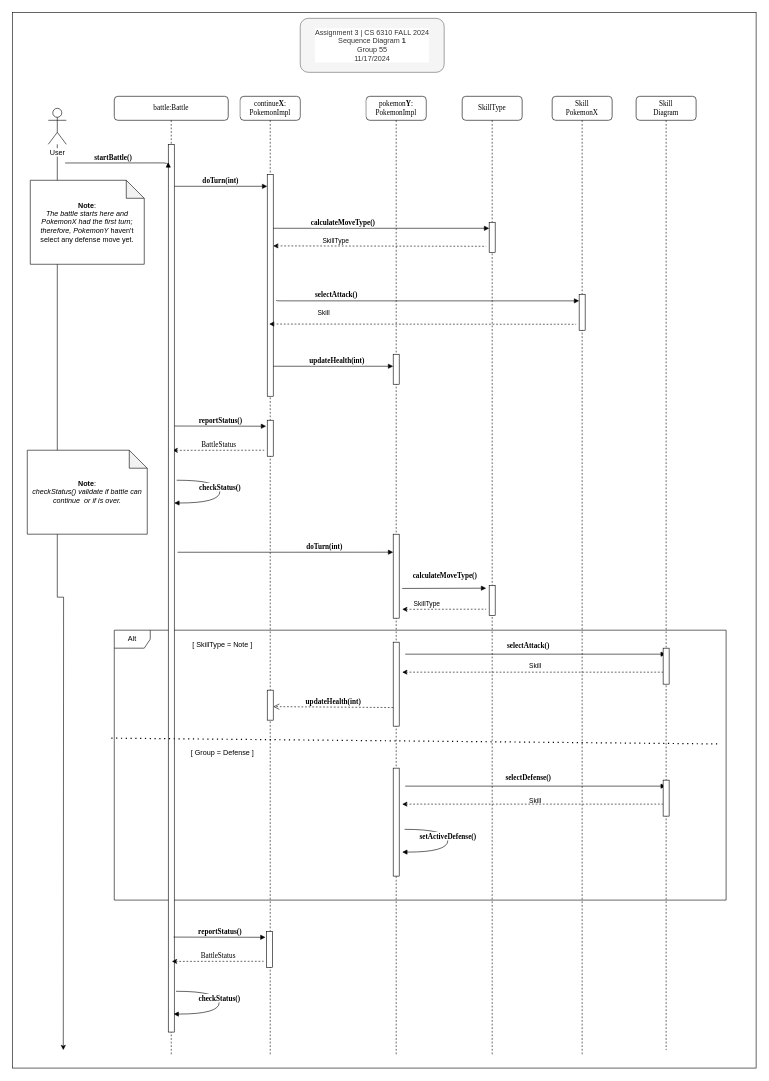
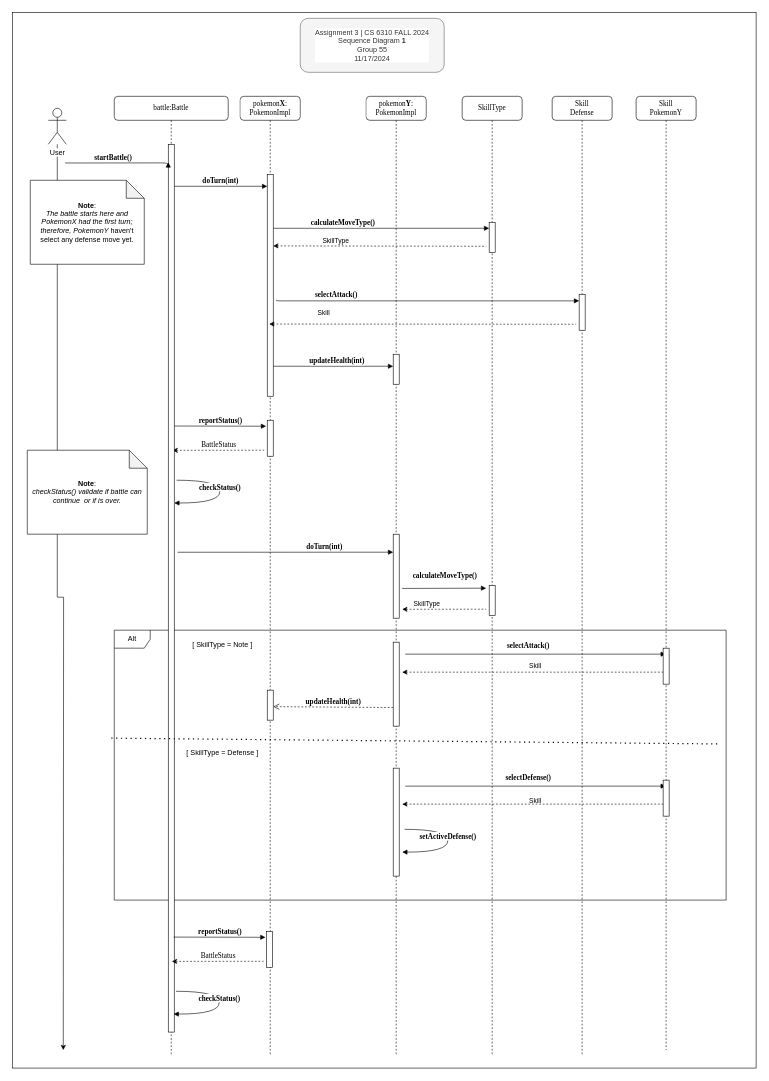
- <mxCell id="3" value="continue&lt;b&gt;X&lt;/b&gt;: PokemonImpl" style="shape=umlLifeline;perimeter=lifelinePerimeter;whiteSpace=wrap;html=1;container=1;collapsible=0;recursiveResize=0;outlineConnect=0;rounded=1;shadow=0;comic=0;labelBackgroundColor=default;strokeWidth=1;fontFamily=Verdana;fontSize=12;align=center;movable=1;resizable=1;rotatable=1;deletable=1;editable=1;locked=0;connectable=1;" parent="1" vertex="1"><mxGeometry x="400" y="160" width="100" height="1600" as="geometry" /></mxCell>
+ <mxCell id="3" value="pokemon&lt;b&gt;X&lt;/b&gt;: PokemonImpl" style="shape=umlLifeline;perimeter=lifelinePerimeter;whiteSpace=wrap;html=1;container=1;collapsible=0;recursiveResize=0;outlineConnect=0;rounded=1;shadow=0;comic=0;labelBackgroundColor=default;strokeWidth=1;fontFamily=Verdana;fontSize=12;align=center;movable=1;resizable=1;rotatable=1;deletable=1;editable=1;locked=0;connectable=1;" parent="1" vertex="1"><mxGeometry x="400" y="160" width="100" height="1600" as="geometry" /></mxCell>
- <mxCell id="37" value="Skill&lt;div&gt;PokemonX&lt;/div&gt;" style="shape=umlLifeline;perimeter=lifelinePerimeter;whiteSpace=wrap;html=1;container=0;collapsible=0;recursiveResize=0;outlineConnect=0;rounded=1;shadow=0;comic=0;labelBackgroundColor=default;strokeWidth=1;fontFamily=Verdana;fontSize=12;align=center;" parent="1" vertex="1"><mxGeometry x="920" y="160" width="100" height="1600" as="geometry" /></mxCell>
+ <mxCell id="37" value="Skill&lt;div&gt;Defense&lt;/div&gt;" style="shape=umlLifeline;perimeter=lifelinePerimeter;whiteSpace=wrap;html=1;container=0;collapsible=0;recursiveResize=0;outlineConnect=0;rounded=1;shadow=0;comic=0;labelBackgroundColor=default;strokeWidth=1;fontFamily=Verdana;fontSize=12;align=center;" parent="1" vertex="1"><mxGeometry x="920" y="160" width="100" height="1600" as="geometry" /></mxCell>
- <mxCell id="38" value="Skill&lt;div&gt;Diagram&lt;/div&gt;" style="shape=umlLifeline;perimeter=lifelinePerimeter;whiteSpace=wrap;html=1;container=0;collapsible=0;recursiveResize=0;outlineConnect=0;rounded=1;shadow=0;comic=0;labelBackgroundColor=default;strokeWidth=1;fontFamily=Verdana;fontSize=12;align=center;" parent="1" vertex="1"><mxGeometry x="1060" y="160" width="100" height="1590" as="geometry" /></mxCell>
+ <mxCell id="38" value="Skill&lt;div&gt;PokemonY&lt;/div&gt;" style="shape=umlLifeline;perimeter=lifelinePerimeter;whiteSpace=wrap;html=1;container=0;collapsible=0;recursiveResize=0;outlineConnect=0;rounded=1;shadow=0;comic=0;labelBackgroundColor=default;strokeWidth=1;fontFamily=Verdana;fontSize=12;align=center;" parent="1" vertex="1"><mxGeometry x="1060" y="160" width="100" height="1590" as="geometry" /></mxCell>
- <mxCell id="61" value="[ Group = Defense ]" style="text;html=1;align=center;verticalAlign=middle;resizable=0;points=[];autosize=1;strokeColor=none;fillColor=none;labelBackgroundColor=default;" parent="1" vertex="1"><mxGeometry x="300" y="1240" width="140" height="30" as="geometry" /></mxCell>
+ <mxCell id="61" value="[ SkillType = Defense ]" style="text;html=1;align=center;verticalAlign=middle;resizable=0;points=[];autosize=1;strokeColor=none;fillColor=none;labelBackgroundColor=default;" parent="1" vertex="1"><mxGeometry x="300" y="1240" width="140" height="30" as="geometry" /></mxCell>
